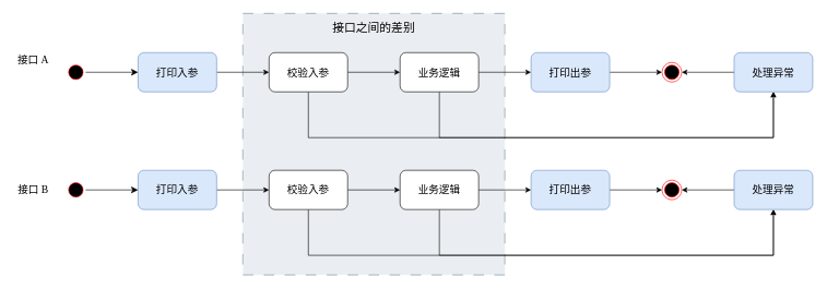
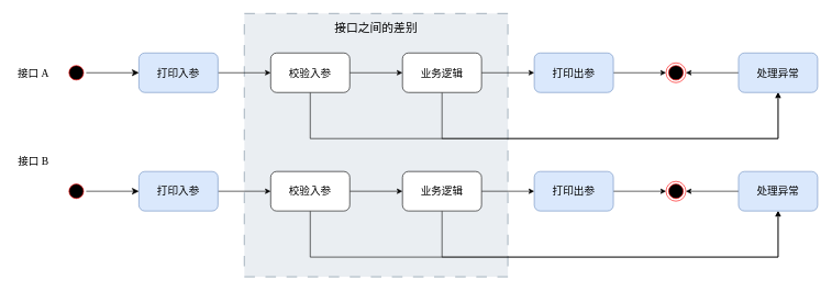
- <mxCell id="16" value="&lt;font style=&quot;font-size: 16px;&quot;&gt;接口 A&lt;/font&gt;" style="text;strokeColor=none;align=center;fillColor=none;html=1;verticalAlign=middle;whiteSpace=wrap;rounded=0;fontFamily=HarmonyOS Sans SC;" parent="1" vertex="1"><mxGeometry x="20" y="75" width="60" height="30" as="geometry" /></mxCell>
+ <mxCell id="16" value="&lt;font style=&quot;font-size: 16px;&quot;&gt;接口 A&lt;/font&gt;" style="text;strokeColor=none;align=center;fillColor=none;html=1;verticalAlign=middle;whiteSpace=wrap;rounded=0;fontFamily=HarmonyOS Sans SC;" parent="1" vertex="1"><mxGeometry y="95" width="60" height="30" as="geometry" x="20" /></mxCell>
- <mxCell id="30" value="&lt;font style=&quot;font-size: 16px;&quot;&gt;接口 B&lt;/font&gt;" style="text;strokeColor=none;align=center;fillColor=none;html=1;verticalAlign=middle;whiteSpace=wrap;rounded=0;fontFamily=HarmonyOS Sans SC;" parent="1" vertex="1"><mxGeometry y="275" width="60" height="30" as="geometry" x="20" /></mxCell>
+ <mxCell id="30" value="&lt;font style=&quot;font-size: 16px;&quot;&gt;接口 B&lt;/font&gt;" style="text;strokeColor=none;align=center;fillColor=none;html=1;verticalAlign=middle;whiteSpace=wrap;rounded=0;fontFamily=HarmonyOS Sans SC;" parent="1" vertex="1"><mxGeometry x="20" y="230" width="60" height="30" as="geometry" /></mxCell>
